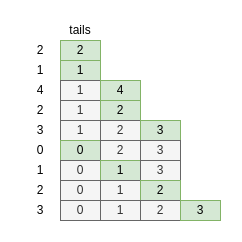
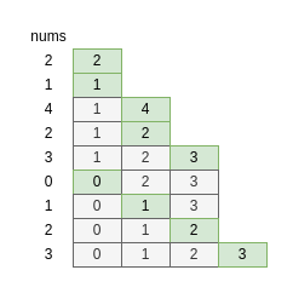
+ <mxCell id="7" value="nums" style="text;html=1;strokeColor=none;fillColor=none;align=center;verticalAlign=middle;whiteSpace=wrap;rounded=0;" vertex="1" parent="1"><mxGeometry x="20" y="20" width="40" height="20" as="geometry" /></mxCell>
- <mxCell id="8" value="tails" style="text;html=1;strokeColor=none;fillColor=none;align=center;verticalAlign=middle;whiteSpace=wrap;rounded=0;" vertex="1" parent="1"><mxGeometry x="60" y="20" width="40" height="20" as="geometry" /></mxCell>
